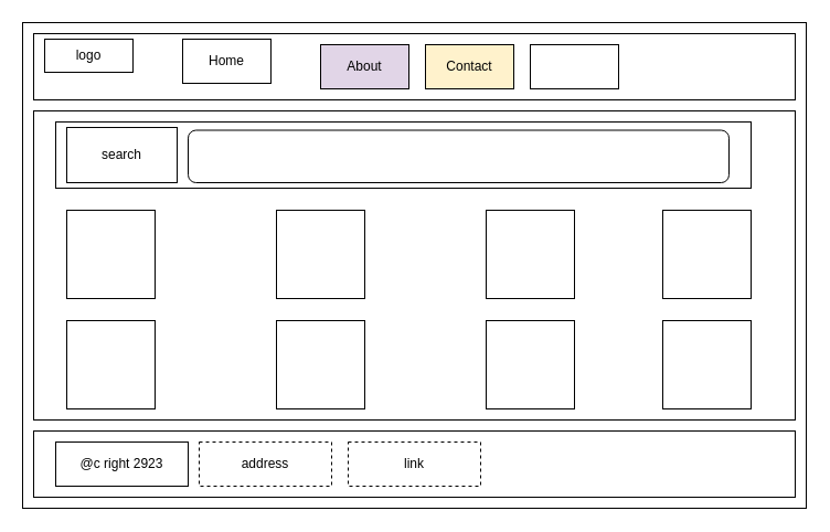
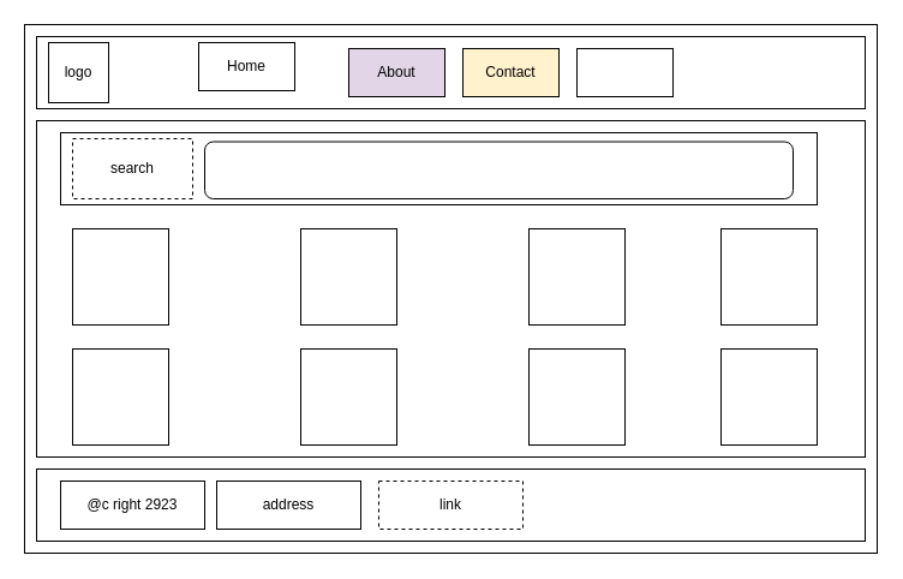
- <mxCell id="15" value="logo" style="whiteSpace=wrap;html=1;aspect=fixed;" vertex="1" parent="1"><mxGeometry x="40" y="35" width="80" height="30" as="geometry" /></mxCell>
+ <mxCell id="15" value="logo" style="whiteSpace=wrap;html=1;aspect=fixed;" vertex="1" parent="1"><mxGeometry x="40" y="35" width="50" height="50" as="geometry" /></mxCell>
- <mxCell id="20" value="search" style="rounded=0;whiteSpace=wrap;html=1;" vertex="1" parent="1"><mxGeometry x="60" y="115" width="100" height="50" as="geometry" /></mxCell>
+ <mxCell id="20" value="search" style="rounded=0;whiteSpace=wrap;html=1;dashed=1;" vertex="1" parent="1"><mxGeometry x="60" y="115" width="100" height="50" as="geometry" /></mxCell>
- <mxCell id="23" value="address" style="rounded=0;whiteSpace=wrap;html=1;dashed=1;" vertex="1" parent="1"><mxGeometry x="180" y="400" width="120" height="40" as="geometry" /></mxCell>
+ <mxCell id="23" value="address" style="rounded=0;whiteSpace=wrap;html=1;" vertex="1" parent="1"><mxGeometry x="180" y="400" width="120" height="40" as="geometry" /></mxCell>
